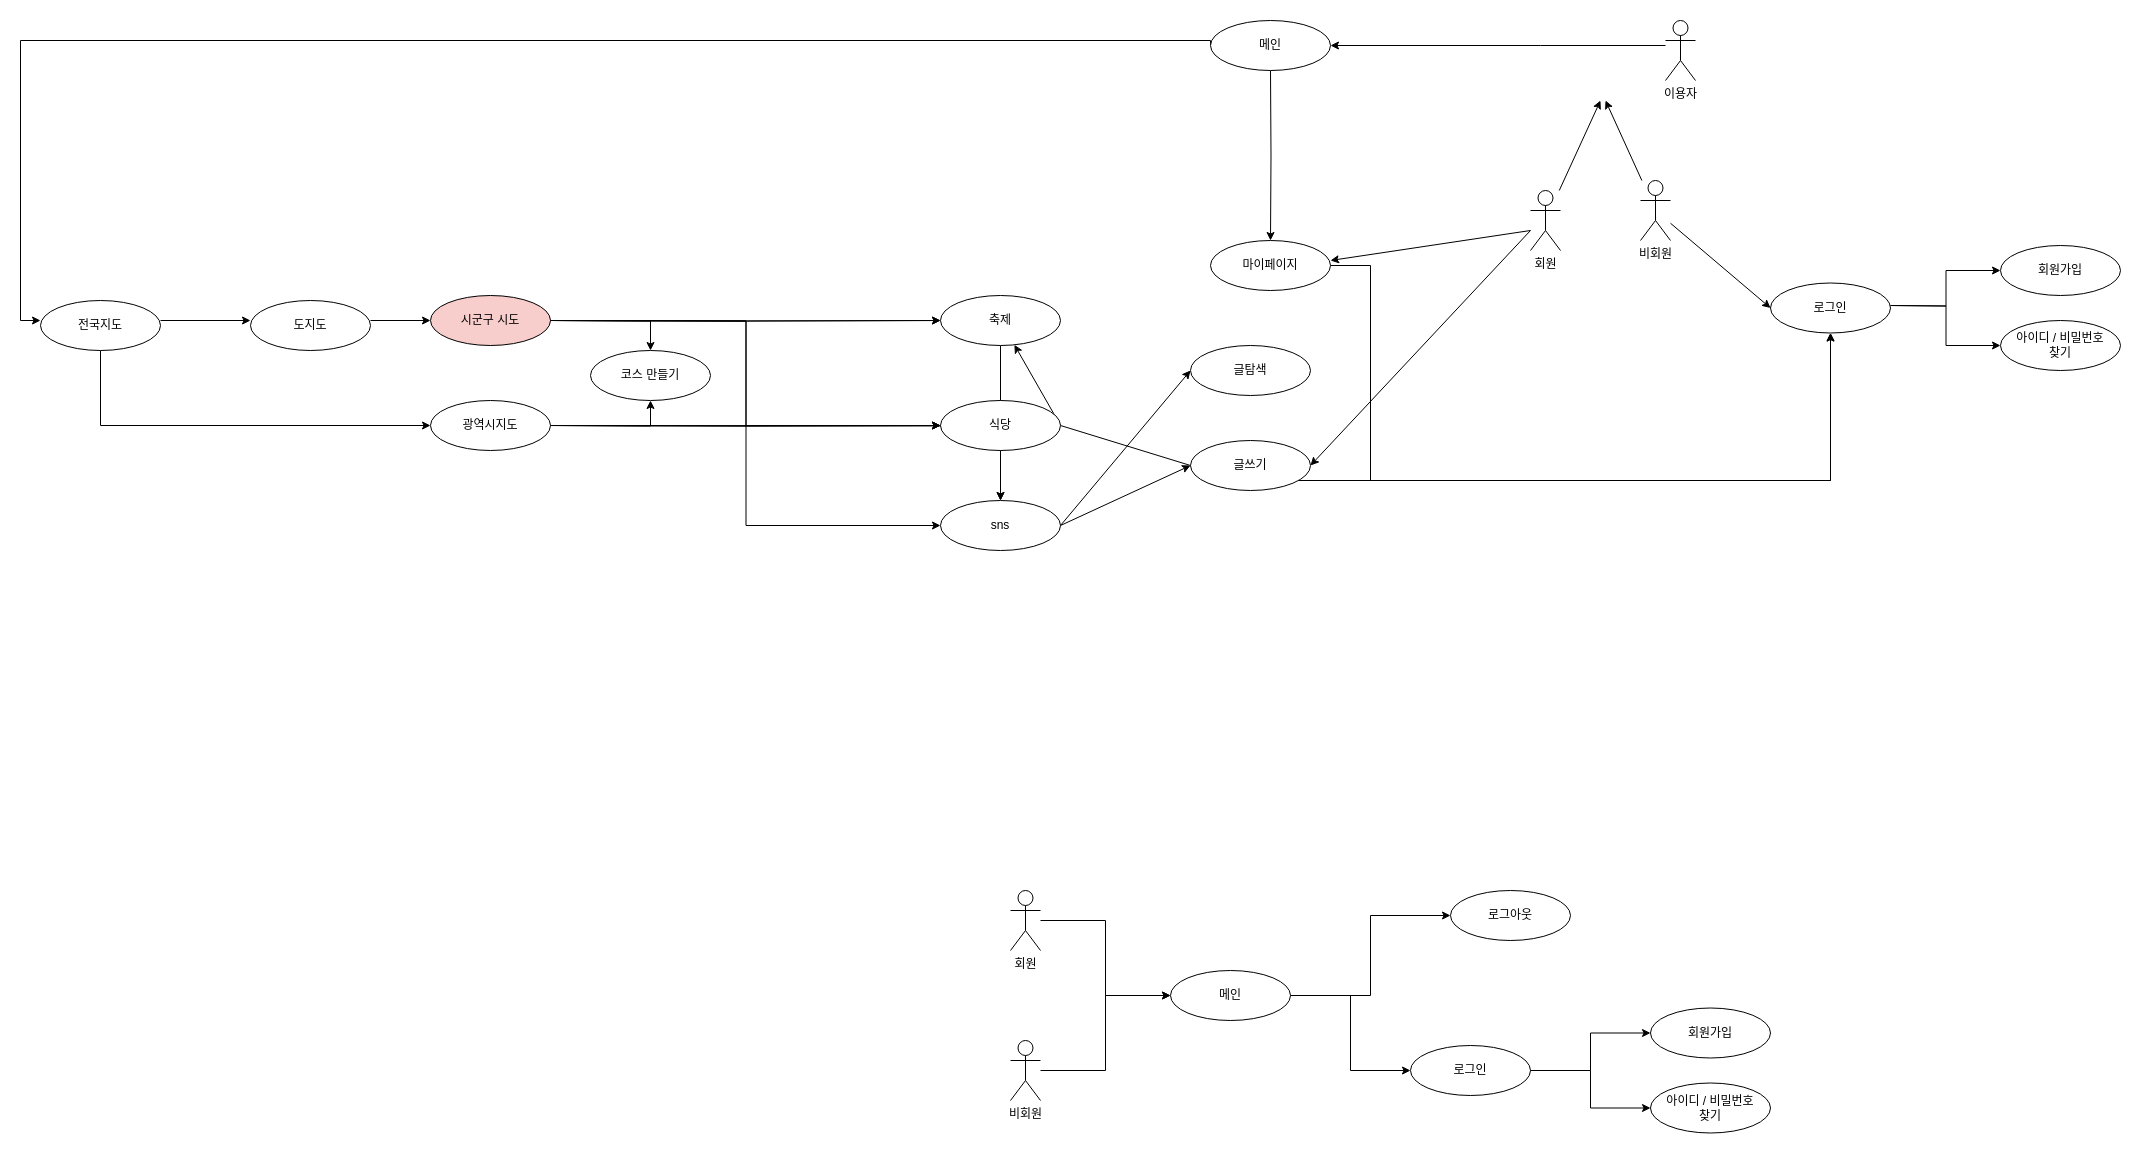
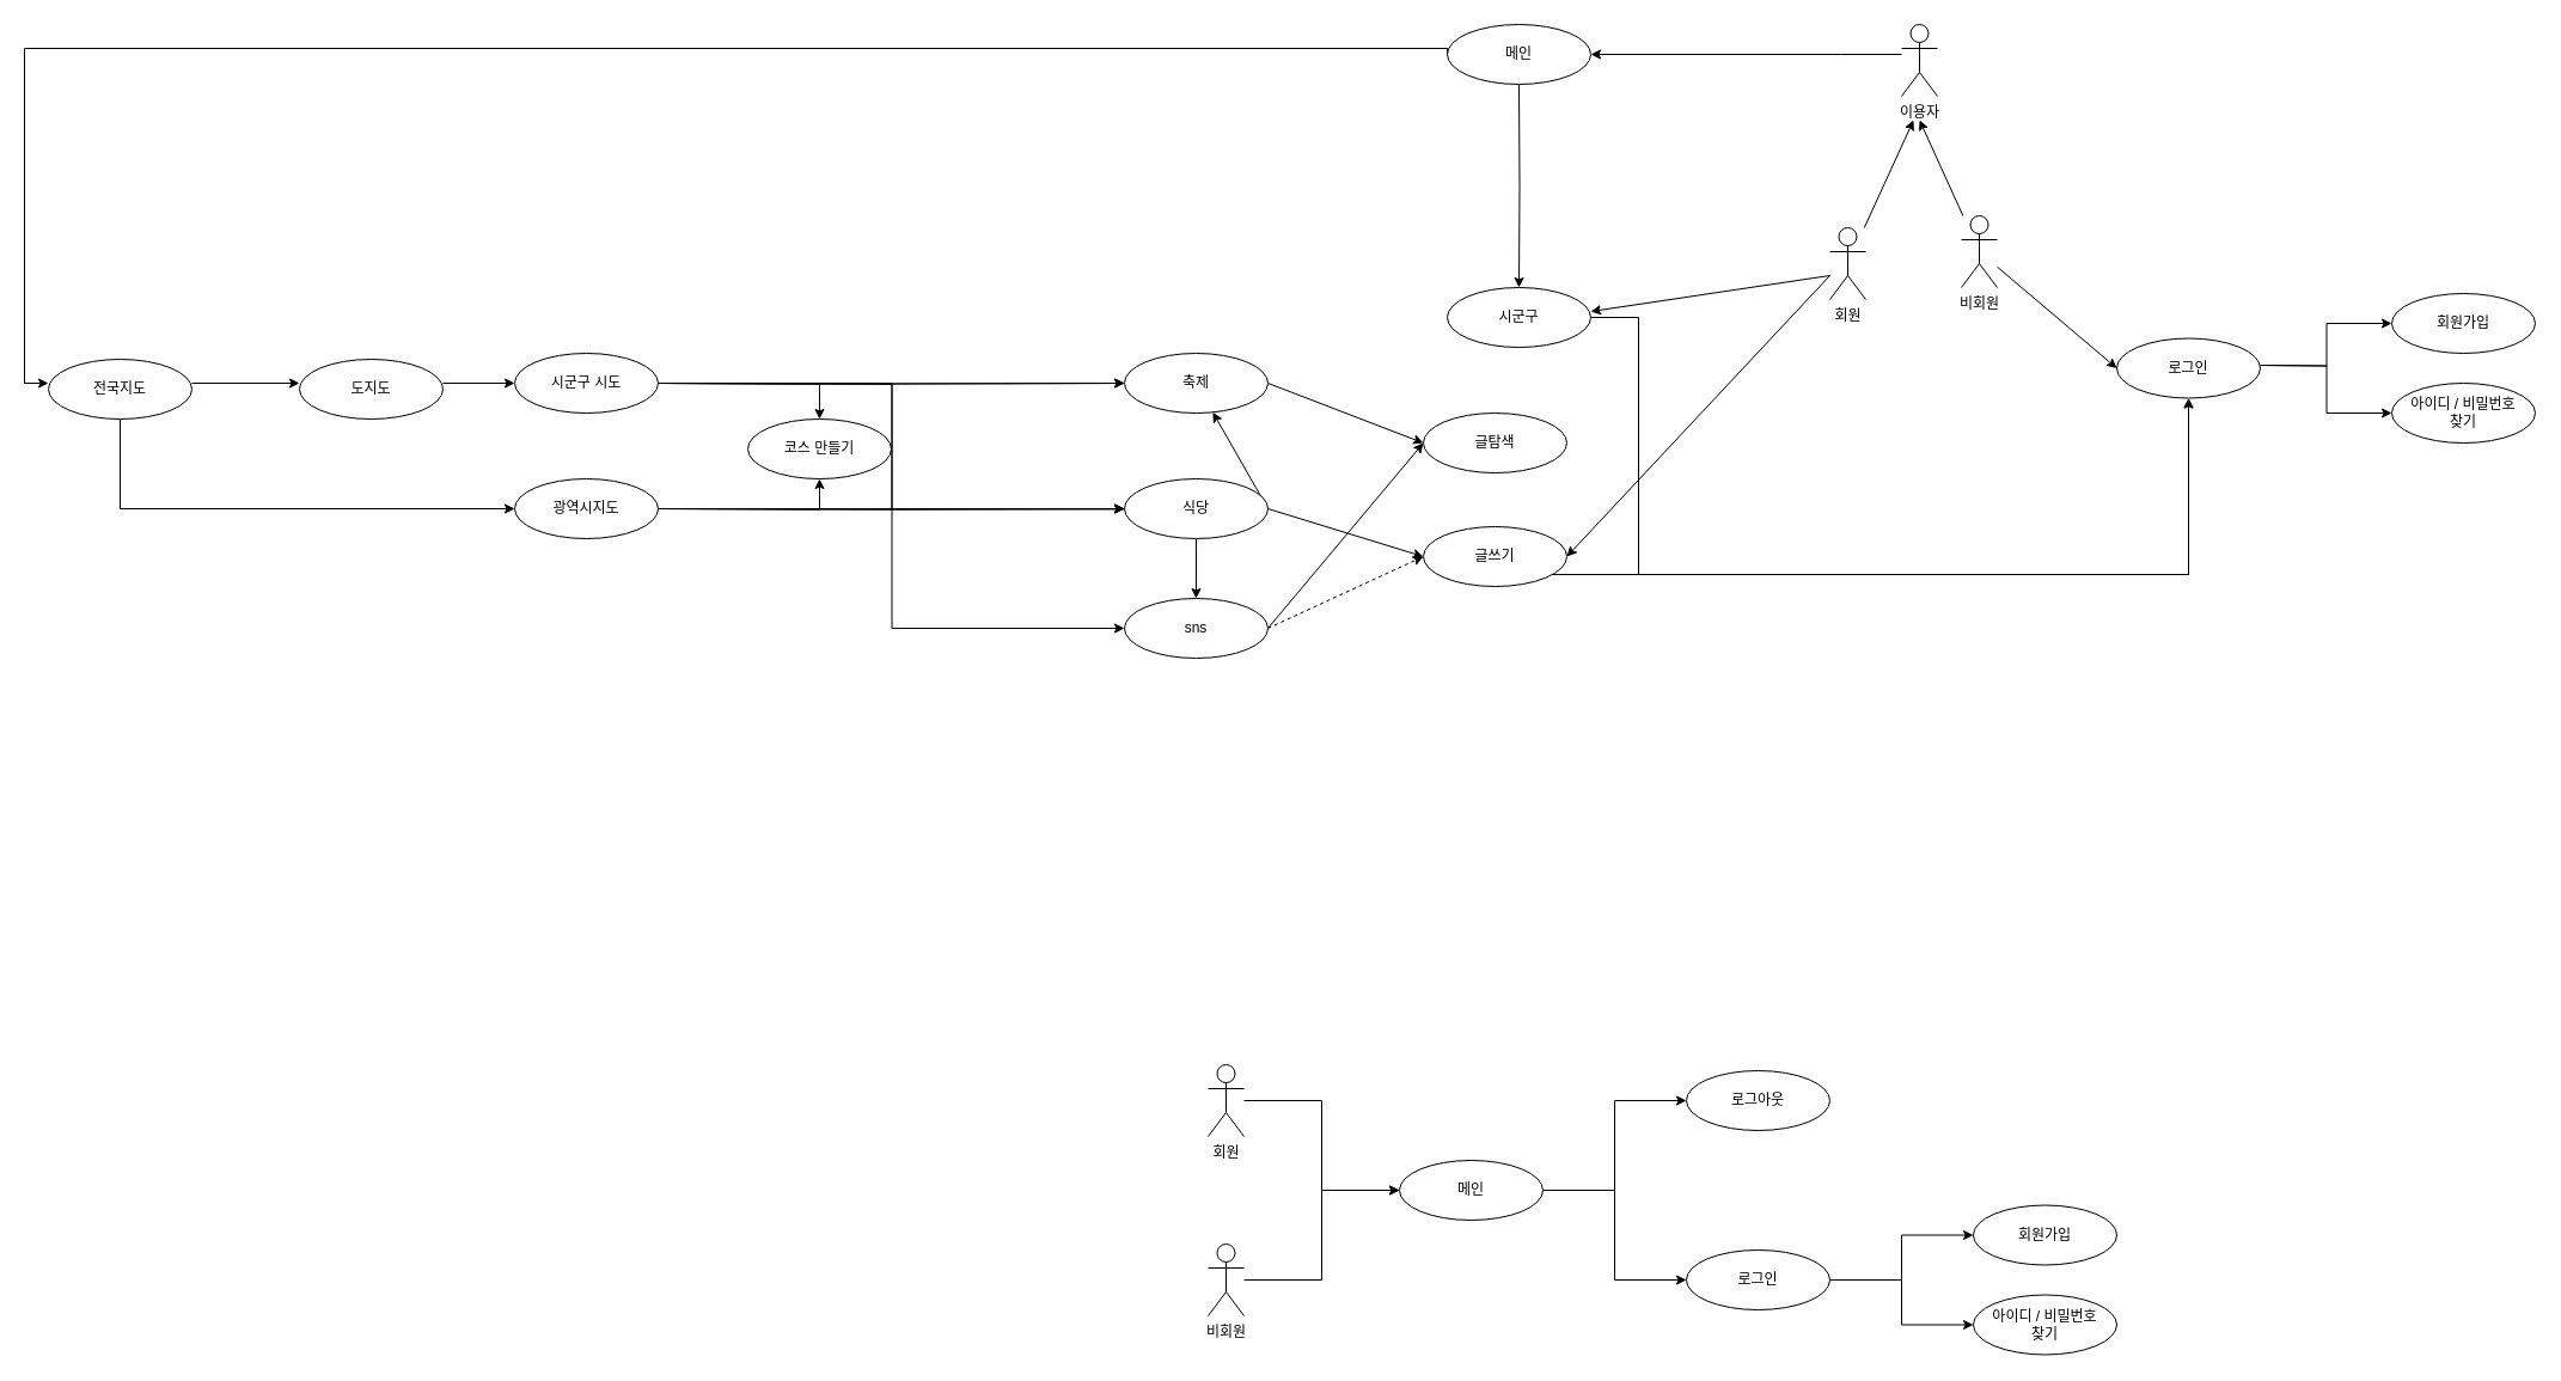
- <mxCell id="42" value="이용자" style="shape=umlActor;verticalLabelPosition=bottom;verticalAlign=top;html=1;outlineConnect=0;" vertex="1" parent="1"><mxGeometry x="1665" y="20" width="30" height="60" as="geometry" /></mxCell>
+ <mxCell id="42" value="이용자" style="shape=umlActor;verticalLabelPosition=bottom;verticalAlign=top;html=1;outlineConnect=0;" vertex="1" parent="1"><mxGeometry x="1590" y="20" width="30" height="60" as="geometry" /></mxCell>
- <mxCell id="44" value="마이페이지" style="ellipse;whiteSpace=wrap;html=1;" vertex="1" parent="1"><mxGeometry x="1210" y="240" width="120" height="50" as="geometry" /></mxCell>
+ <mxCell id="44" value="시군구" style="ellipse;whiteSpace=wrap;html=1;" vertex="1" parent="1"><mxGeometry x="1210" y="240" width="120" height="50" as="geometry" /></mxCell>
- <mxCell id="48" value="시군구 시도" style="ellipse;whiteSpace=wrap;html=1;fillColor=#f8cecc;" vertex="1" parent="1"><mxGeometry x="430" y="295" width="120" height="50" as="geometry" /></mxCell>
+ <mxCell id="48" value="시군구 시도" style="ellipse;whiteSpace=wrap;html=1;" vertex="1" parent="1"><mxGeometry x="430" y="295" width="120" height="50" as="geometry" /></mxCell>
+ <mxCell id="28" style="rounded=0;orthogonalLoop=1;jettySize=auto;html=1;entryX=0;entryY=0.5;entryDx=0;entryDy=0;exitX=1;exitY=0.5;exitDx=0;exitDy=0;" parent="1" source="29" target="36" edge="1"><mxGeometry relative="1" as="geometry" /></mxCell>
- <mxCell id="10" style="edgeStyle=orthogonalEdgeStyle;rounded=0;orthogonalLoop=1;jettySize=auto;html=1;" parent="1" source="29" target="23" edge="1"><mxGeometry relative="1" as="geometry" /></mxCell>
- <mxCell id="17" value="코스 만들기" style="ellipse;whiteSpace=wrap;html=1;" parent="1" vertex="1"><mxGeometry x="590" y="350" width="120" height="50" as="geometry" /></mxCell>
+ <mxCell id="17" value="코스 만들기" style="ellipse;whiteSpace=wrap;html=1;" parent="1" vertex="1"><mxGeometry x="625" y="350" width="120" height="50" as="geometry" /></mxCell>
- <mxCell id="19" style="rounded=0;orthogonalLoop=1;jettySize=auto;html=1;entryX=0;entryY=0.5;entryDx=0;entryDy=0;exitX=1;exitY=0.5;exitDx=0;exitDy=0;endArrow=none;" parent="1" source="20" target="35" edge="1"><mxGeometry relative="1" as="geometry" /></mxCell>
+ <mxCell id="19" style="rounded=0;orthogonalLoop=1;jettySize=auto;html=1;entryX=0;entryY=0.5;entryDx=0;entryDy=0;exitX=1;exitY=0.5;exitDx=0;exitDy=0;" parent="1" source="20" target="35" edge="1"><mxGeometry relative="1" as="geometry" /></mxCell>
- <mxCell id="21" style="rounded=0;orthogonalLoop=1;jettySize=auto;html=1;entryX=0;entryY=0.5;entryDx=0;entryDy=0;exitX=1;exitY=0.5;exitDx=0;exitDy=0;" parent="1" source="23" target="35" edge="1"><mxGeometry relative="1" as="geometry" /></mxCell>
+ <mxCell id="21" style="rounded=0;orthogonalLoop=1;jettySize=auto;html=1;entryX=0;entryY=0.5;entryDx=0;entryDy=0;exitX=1;exitY=0.5;exitDx=0;exitDy=0;dashed=1;" parent="1" source="23" target="35" edge="1"><mxGeometry relative="1" as="geometry" /></mxCell>
- <mxCell id="63" value="로그아웃" style="ellipse;whiteSpace=wrap;html=1;" vertex="1" parent="1"><mxGeometry x="1450" y="890" width="120" height="50" as="geometry" /></mxCell>
+ <mxCell id="63" value="로그아웃" style="ellipse;whiteSpace=wrap;html=1;" vertex="1" parent="1"><mxGeometry x="1410" y="895" width="120" height="50" as="geometry" /></mxCell>
